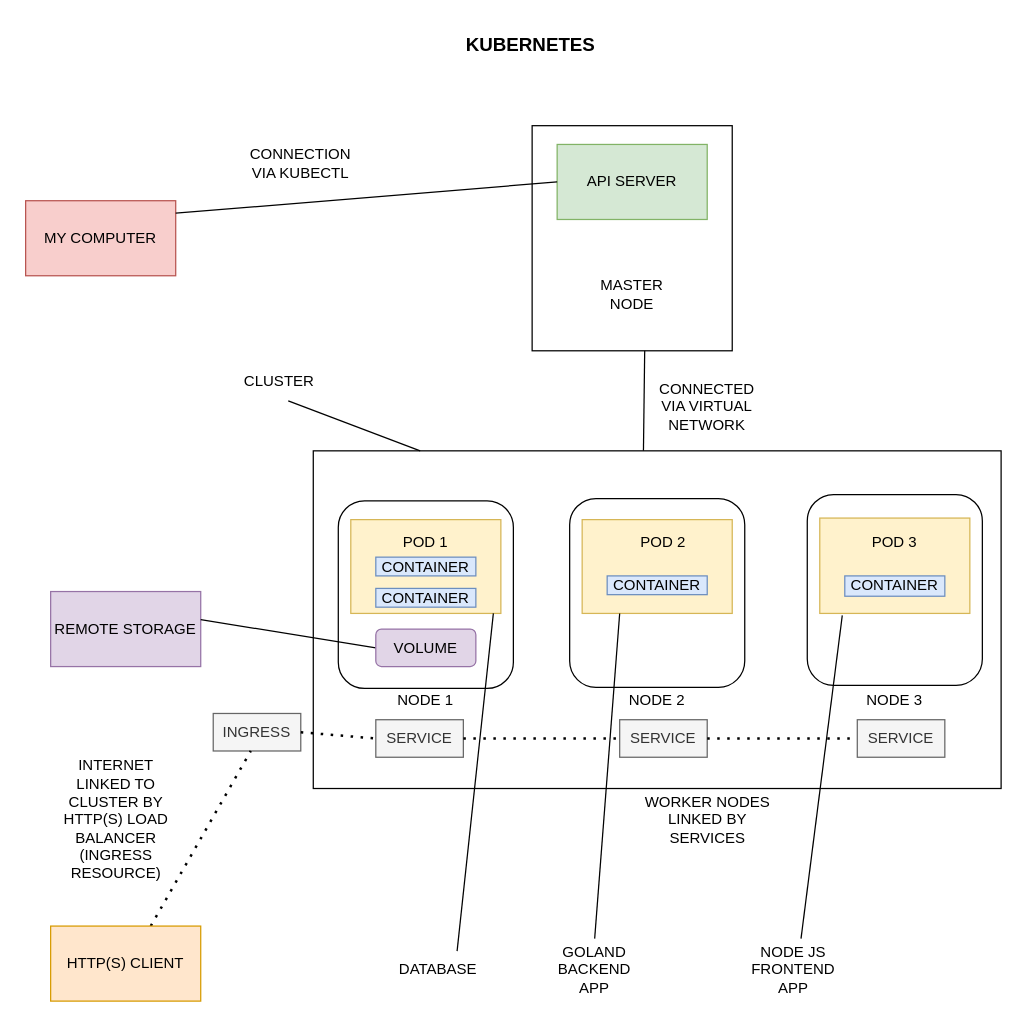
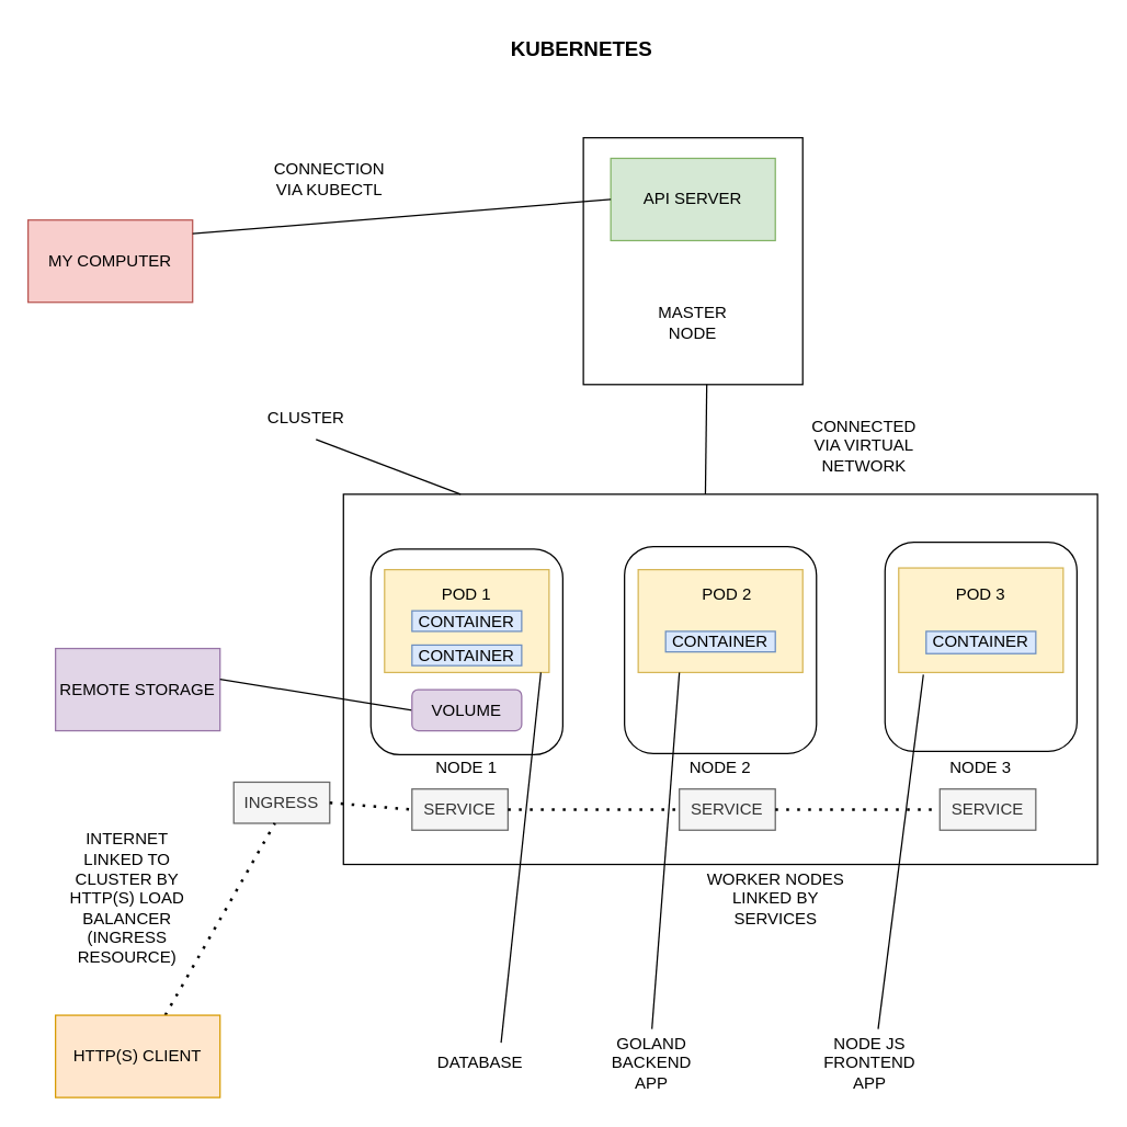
- <mxCell id="18" value="CONNECTED VIA VIRTUAL NETWORK" style="text;html=1;strokeColor=none;fillColor=none;align=center;verticalAlign=middle;whiteSpace=wrap;rounded=0;" vertex="1" parent="1"><mxGeometry x="535" y="310" width="60" height="30" as="geometry" /></mxCell>
+ <mxCell id="18" value="CONNECTED VIA VIRTUAL NETWORK" style="text;html=1;strokeColor=none;fillColor=none;align=center;verticalAlign=middle;whiteSpace=wrap;rounded=0;" vertex="1" parent="1"><mxGeometry x="600" y="310" width="60" height="30" as="geometry" /></mxCell>
